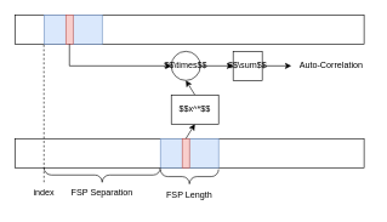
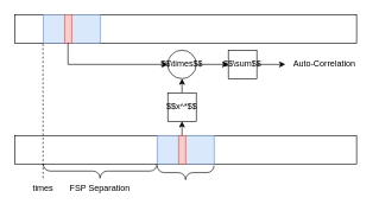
- <mxCell id="14" value="$$x^*$$" style="rounded=0;whiteSpace=wrap;html=1;" parent="1" vertex="1"><mxGeometry x="235" y="130" width="65" height="40" as="geometry" /></mxCell>
+ <mxCell id="14" value="$$x^*$$" style="rounded=0;whiteSpace=wrap;html=1;" parent="1" vertex="1"><mxGeometry x="235" y="130" width="40" height="40" as="geometry" /></mxCell>
- <mxCell id="19" value="index" style="text;html=1;align=center;verticalAlign=middle;whiteSpace=wrap;rounded=0;" parent="1" vertex="1"><mxGeometry x="30" y="250" width="60" height="30" as="geometry" /></mxCell>
+ <mxCell id="19" value="times" style="text;html=1;align=center;verticalAlign=middle;whiteSpace=wrap;rounded=0;" parent="1" vertex="1"><mxGeometry x="30" y="250" width="60" height="30" as="geometry" /></mxCell>
- <mxCell id="20" value="FSP Length" style="text;html=1;align=center;verticalAlign=middle;whiteSpace=wrap;rounded=0;" parent="1" vertex="1"><mxGeometry x="200" y="252.19" width="120" height="30" as="geometry" /></mxCell>
